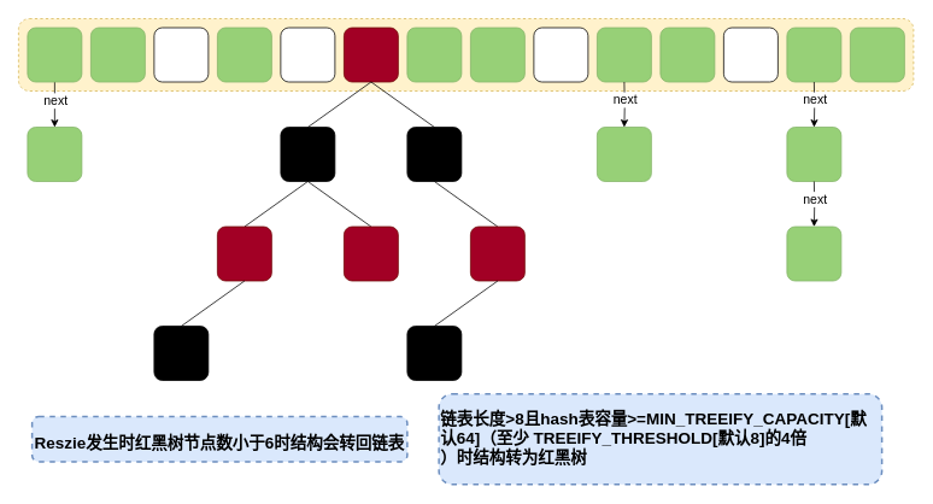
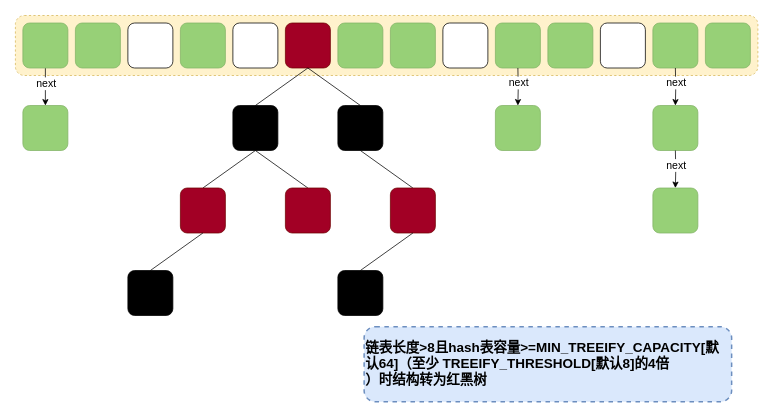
- <mxCell id="44" value="&lt;br&gt;Reszie发生时红黑树节点数小于6时结构会转回链表" style="rounded=1;whiteSpace=wrap;html=1;fillColor=#dae8fc;strokeColor=#6c8ebf;dashed=1;strokeWidth=2;fontSize=18;fontStyle=1;spacingTop=1;spacingBottom=13;" vertex="1" parent="1"><mxGeometry x="35" y="460" width="415" height="50" as="geometry" /></mxCell>
